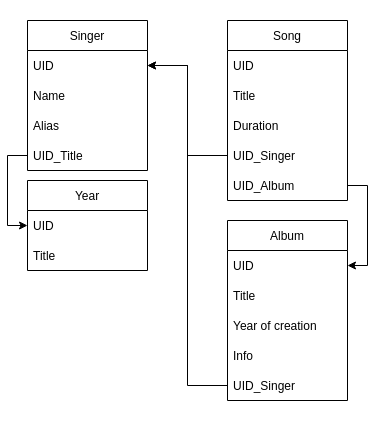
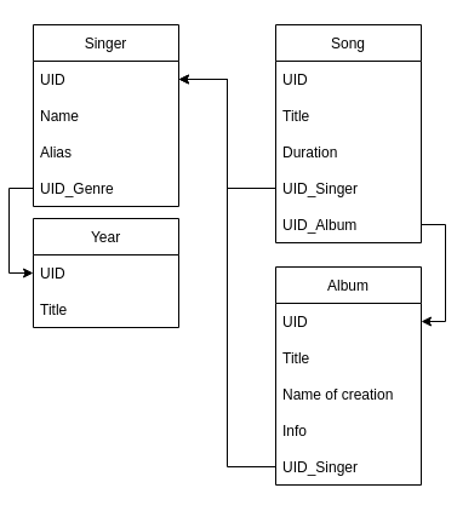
- <mxCell id="6" value="UID_Title" style="text;strokeColor=none;fillColor=none;align=left;verticalAlign=middle;spacingLeft=4;spacingRight=4;overflow=hidden;points=[[0,0.5],[1,0.5]];portConstraint=eastwest;rotatable=0;" vertex="1" parent="2"><mxGeometry y="120" width="120" height="30" as="geometry" /></mxCell>
+ <mxCell id="6" value="UID_Genre" style="text;strokeColor=none;fillColor=none;align=left;verticalAlign=middle;spacingLeft=4;spacingRight=4;overflow=hidden;points=[[0,0.5],[1,0.5]];portConstraint=eastwest;rotatable=0;" vertex="1" parent="2"><mxGeometry y="120" width="120" height="30" as="geometry" /></mxCell>
- <mxCell id="10" value="Year of creation" style="text;strokeColor=none;fillColor=none;align=left;verticalAlign=middle;spacingLeft=4;spacingRight=4;overflow=hidden;points=[[0,0.5],[1,0.5]];portConstraint=eastwest;rotatable=0;" vertex="1" parent="7"><mxGeometry y="90" width="120" height="30" as="geometry" /></mxCell>
+ <mxCell id="10" value="Name of creation" style="text;strokeColor=none;fillColor=none;align=left;verticalAlign=middle;spacingLeft=4;spacingRight=4;overflow=hidden;points=[[0,0.5],[1,0.5]];portConstraint=eastwest;rotatable=0;" vertex="1" parent="7"><mxGeometry y="90" width="120" height="30" as="geometry" /></mxCell>
